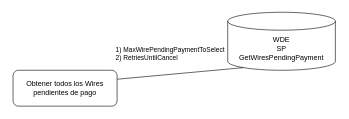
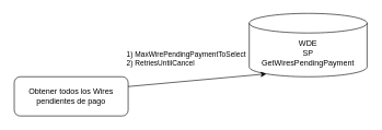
- <mxCell id="4" value="" style="endArrow=none;html=1;rounded=0;exitX=1;exitY=0.25;exitDx=0;exitDy=0;entryX=0.145;entryY=1;entryDx=0;entryDy=-4.35;entryPerimeter=0;" edge="1" parent="1" source="2" target="3"><mxGeometry width="50" height="50" relative="1" as="geometry"><mxPoint x="221" y="291" as="sourcePoint" /><mxPoint x="305" y="161" as="targetPoint" /></mxGeometry></mxCell>
+ <mxCell id="4" value="" style="endArrow=classic;html=1;rounded=0;exitX=1;exitY=0.25;exitDx=0;exitDy=0;entryX=0.145;entryY=1;entryDx=0;entryDy=-4.35;entryPerimeter=0;" edge="1" parent="1" source="2" target="3"><mxGeometry width="50" height="50" relative="1" as="geometry"><mxPoint x="221" y="291" as="sourcePoint" /><mxPoint x="305" y="161" as="targetPoint" /></mxGeometry></mxCell>
